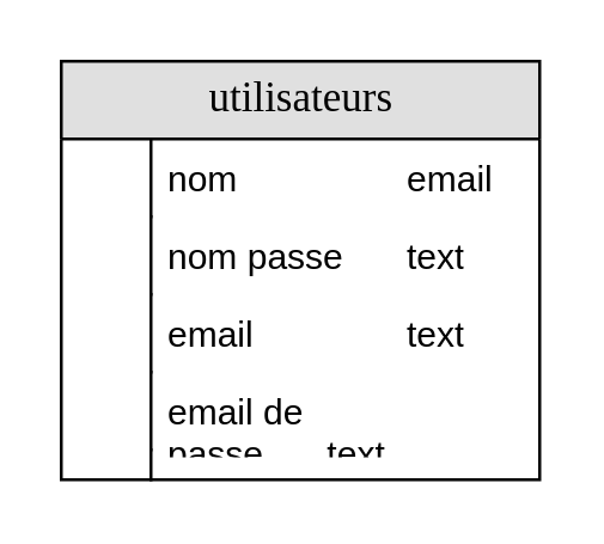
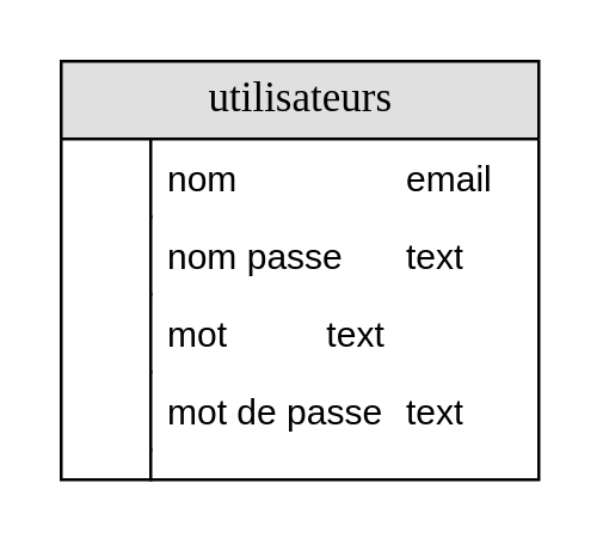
- <mxCell id="7" value="email&lt;span style=&quot;white-space: pre&quot;&gt;&#09;&lt;/span&gt;&lt;span style=&quot;white-space: pre&quot;&gt;&#09;&lt;/span&gt;text" style="shape=partialRectangle;top=0;left=0;right=0;bottom=0;html=1;align=left;verticalAlign=top;fillColor=none;spacingLeft=34;spacingRight=4;whiteSpace=wrap;overflow=hidden;rotatable=0;points=[[0,0.5],[1,0.5]];portConstraint=eastwest;dropTarget=0;" vertex="1" parent="2"><mxGeometry y="78" width="160" height="26" as="geometry" /></mxCell>
+ <mxCell id="7" value="mot&lt;span style=&quot;white-space: pre&quot;&gt;&#09;&lt;/span&gt;&lt;span style=&quot;white-space: pre&quot;&gt;&#09;&lt;/span&gt;text" style="shape=partialRectangle;top=0;left=0;right=0;bottom=0;html=1;align=left;verticalAlign=top;fillColor=none;spacingLeft=34;spacingRight=4;whiteSpace=wrap;overflow=hidden;rotatable=0;points=[[0,0.5],[1,0.5]];portConstraint=eastwest;dropTarget=0;" vertex="1" parent="2"><mxGeometry y="78" width="160" height="26" as="geometry" /></mxCell>
- <mxCell id="9" value="email de passe&lt;span style=&quot;white-space: pre&quot;&gt;&#09;&lt;/span&gt;text" style="shape=partialRectangle;top=0;left=0;right=0;bottom=0;html=1;align=left;verticalAlign=top;fillColor=none;spacingLeft=34;spacingRight=4;whiteSpace=wrap;overflow=hidden;rotatable=0;points=[[0,0.5],[1,0.5]];portConstraint=eastwest;dropTarget=0;" vertex="1" parent="2"><mxGeometry y="104" width="160" height="26" as="geometry" /></mxCell>
+ <mxCell id="9" value="mot de passe&lt;span style=&quot;white-space: pre&quot;&gt;&#09;&lt;/span&gt;text" style="shape=partialRectangle;top=0;left=0;right=0;bottom=0;html=1;align=left;verticalAlign=top;fillColor=none;spacingLeft=34;spacingRight=4;whiteSpace=wrap;overflow=hidden;rotatable=0;points=[[0,0.5],[1,0.5]];portConstraint=eastwest;dropTarget=0;" vertex="1" parent="2"><mxGeometry y="104" width="160" height="26" as="geometry" /></mxCell>
